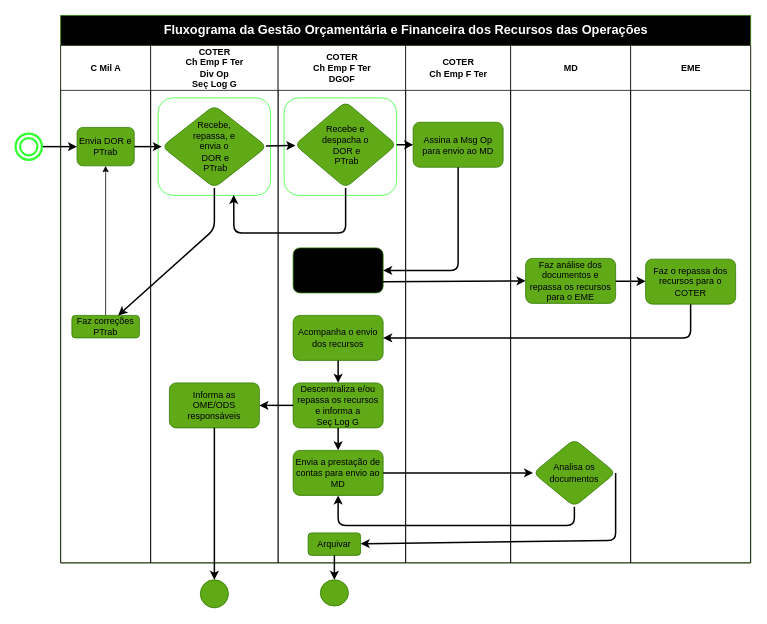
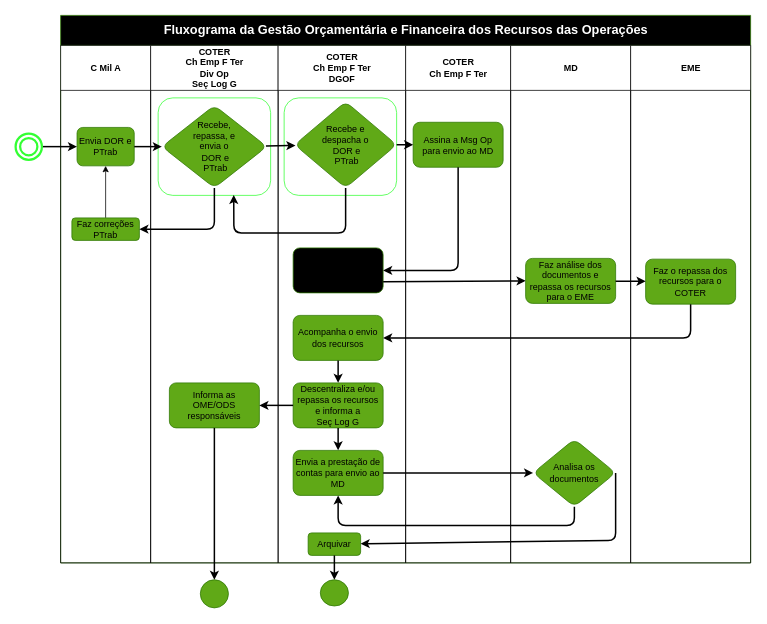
- <mxCell id="6" value="&lt;font color=&quot;#000000&quot;&gt;Faz correções&lt;br&gt;PTrab&lt;/font&gt;" style="whiteSpace=wrap;html=1;fillColor=#60a917;strokeColor=#2D7600;fontColor=#ffffff;rounded=1;shadow=0;sketch=0;glass=0;" parent="3" vertex="1"><mxGeometry x="15" y="360" width="90" height="30" as="geometry" /></mxCell>
+ <mxCell id="6" value="&lt;font color=&quot;#000000&quot;&gt;Faz correções&lt;br&gt;PTrab&lt;/font&gt;" style="whiteSpace=wrap;html=1;fillColor=#60a917;strokeColor=#2D7600;fontColor=#ffffff;rounded=1;shadow=0;sketch=0;glass=0;" parent="3" vertex="1"><mxGeometry x="15" y="230" width="90" height="30" as="geometry" /></mxCell>
